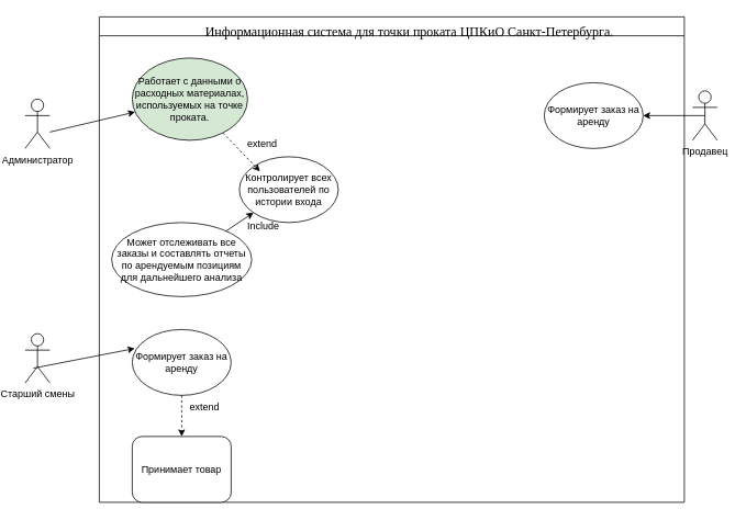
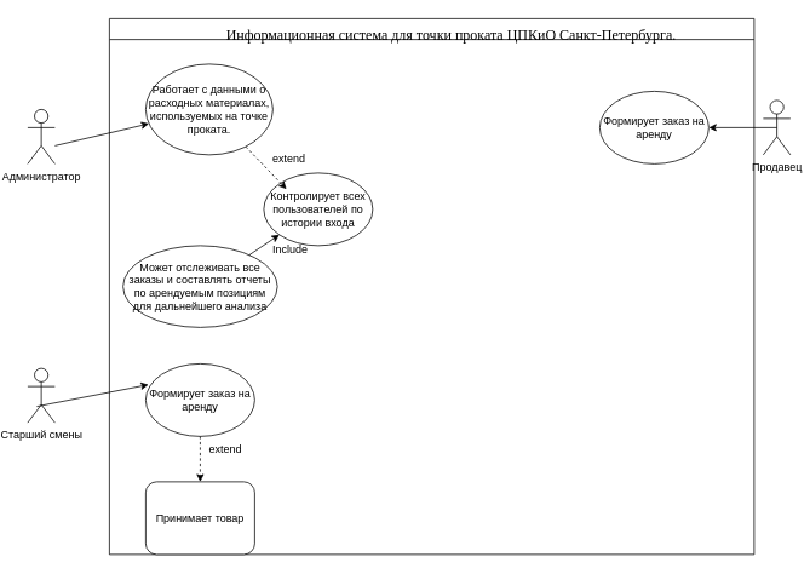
- <mxCell id="8" value="Работает с данными о расходных материалах, используемых на точке проката." style="ellipse;whiteSpace=wrap;html=1;fillColor=#d5e8d4;" vertex="1" parent="2"><mxGeometry x="40" y="50" width="140" height="100" as="geometry" /></mxCell>
+ <mxCell id="8" value="Работает с данными о расходных материалах, используемых на точке проката." style="ellipse;whiteSpace=wrap;html=1;" vertex="1" parent="2"><mxGeometry x="40" y="50" width="140" height="100" as="geometry" /></mxCell>
